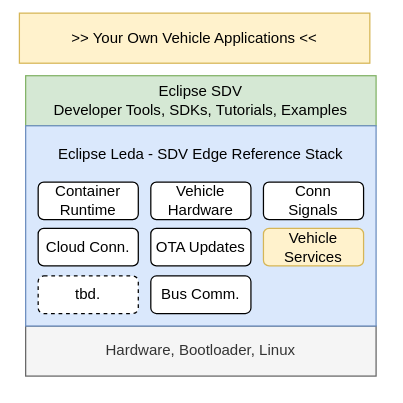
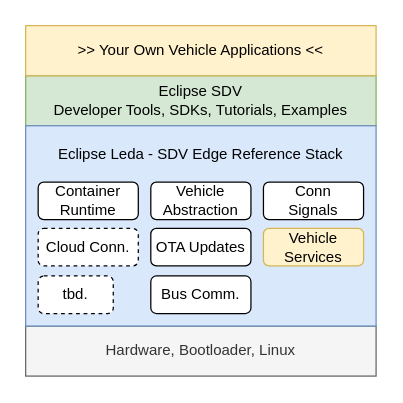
- <mxCell id="5" value="&amp;gt;&amp;gt; Your Own Vehicle Applications &amp;lt;&amp;lt;" style="rounded=0;whiteSpace=wrap;html=1;fillColor=#fff2cc;strokeColor=#d6b656;" vertex="1" parent="1"><mxGeometry x="15" y="10" width="280" height="40" as="geometry" /></mxCell>
+ <mxCell id="5" value="&amp;gt;&amp;gt; Your Own Vehicle Applications &amp;lt;&amp;lt;" style="rounded=0;whiteSpace=wrap;html=1;fillColor=#fff2cc;strokeColor=#d6b656;" vertex="1" parent="1"><mxGeometry x="20" y="20" width="280" height="40" as="geometry" /></mxCell>
- <mxCell id="7" value="Vehicle&lt;br&gt;Hardware" style="rounded=1;whiteSpace=wrap;html=1;" vertex="1" parent="1"><mxGeometry x="120" y="145" width="80" height="30" as="geometry" /></mxCell>
+ <mxCell id="7" value="Vehicle&lt;br&gt;Abstraction" style="rounded=1;whiteSpace=wrap;html=1;" vertex="1" parent="1"><mxGeometry x="120" y="145" width="80" height="30" as="geometry" /></mxCell>
- <mxCell id="9" value="Cloud Conn." style="rounded=1;whiteSpace=wrap;html=1;" vertex="1" parent="1"><mxGeometry x="30" y="182" width="80" height="30" as="geometry" /></mxCell>
+ <mxCell id="9" value="Cloud Conn." style="rounded=1;whiteSpace=wrap;html=1;dashed=1;" vertex="1" parent="1"><mxGeometry x="30" y="182" width="80" height="30" as="geometry" /></mxCell>
- <mxCell id="10" value="tbd." style="rounded=1;whiteSpace=wrap;html=1;dashed=1;" vertex="1" parent="1"><mxGeometry x="30" y="220" width="80" height="30" as="geometry" /></mxCell>
+ <mxCell id="10" value="tbd." style="rounded=1;whiteSpace=wrap;html=1;dashed=1;" vertex="1" parent="1"><mxGeometry x="30" y="220" width="60" height="30" as="geometry" /></mxCell>
